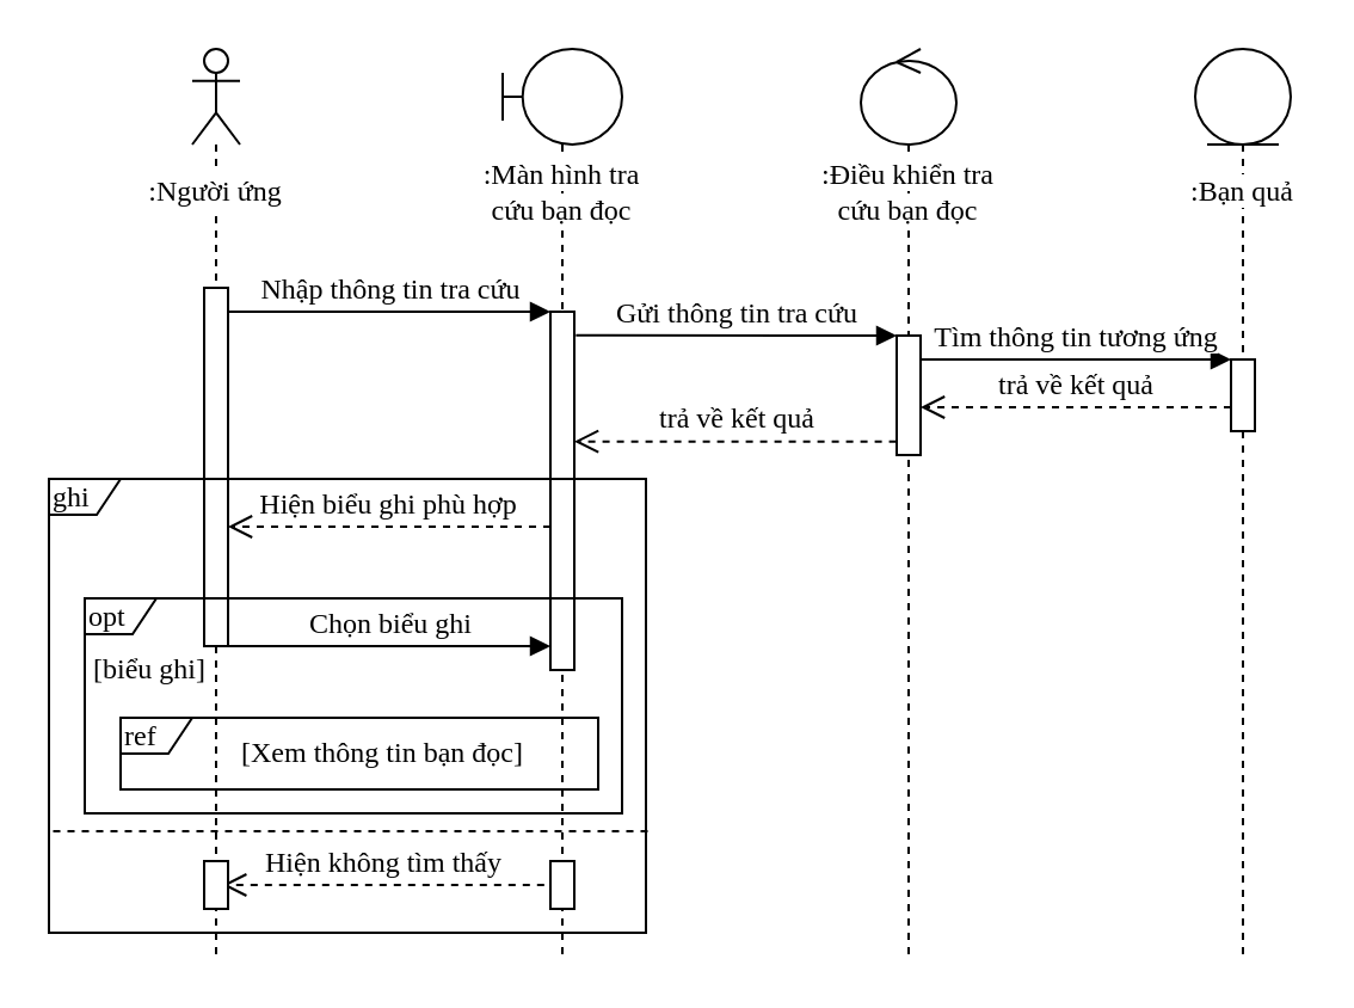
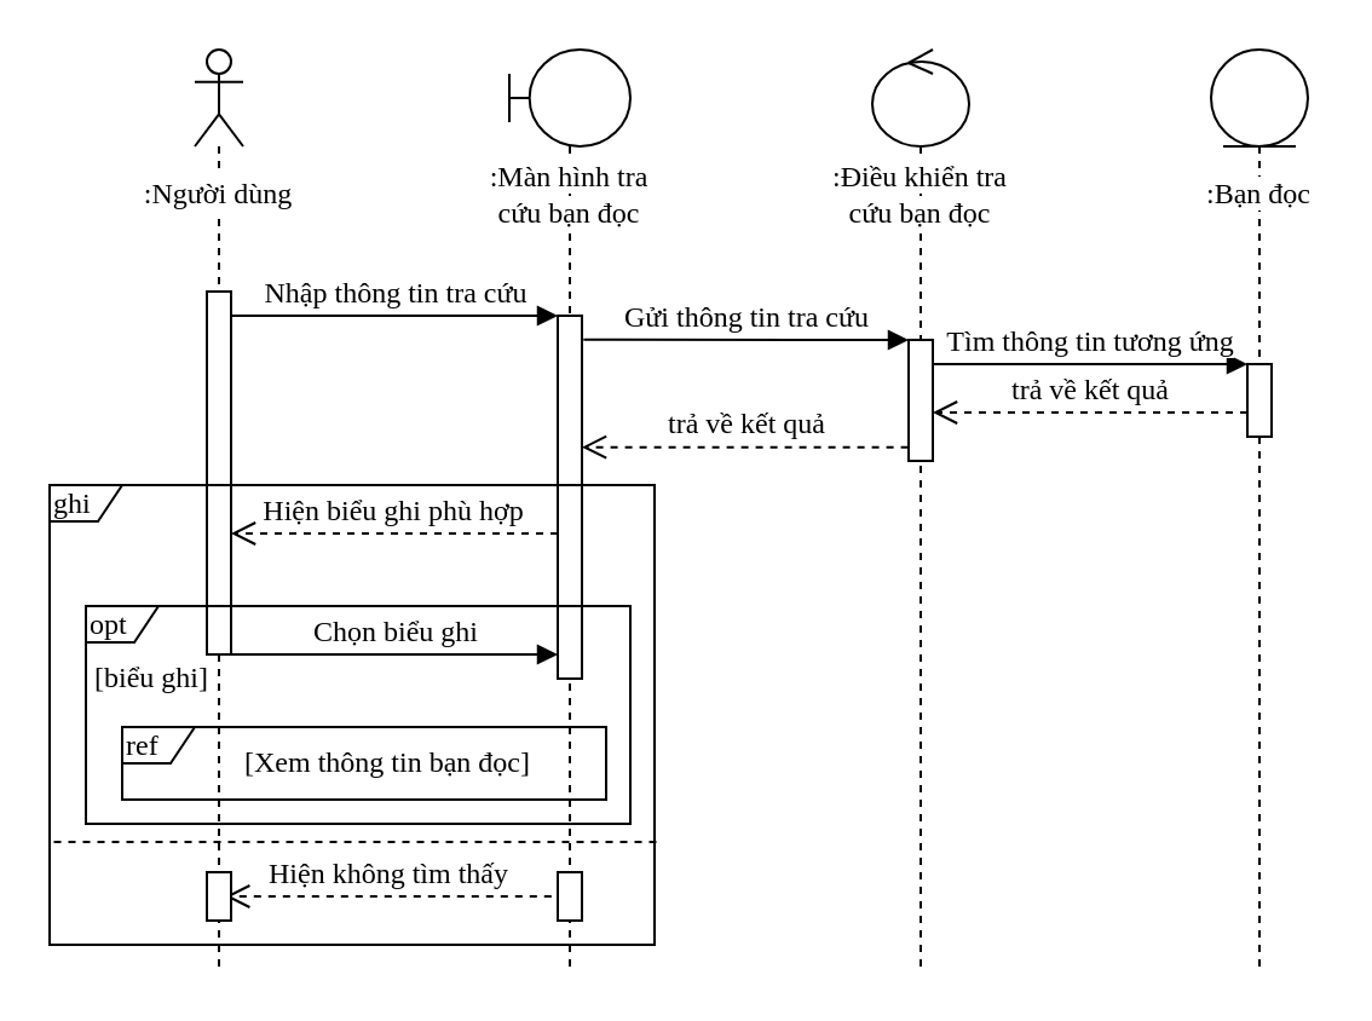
- <mxCell id="4" value=":Người ứng" style="text;html=1;strokeColor=none;fillColor=#FFFFFF;align=center;verticalAlign=middle;whiteSpace=wrap;rounded=0;fontSize=12;fontFamily=Times New Roman;" parent="1" vertex="1"><mxGeometry x="55" y="70" width="70" height="20" as="geometry" /></mxCell>
+ <mxCell id="4" value=":Người dùng" style="text;html=1;strokeColor=none;fillColor=#FFFFFF;align=center;verticalAlign=middle;whiteSpace=wrap;rounded=0;fontSize=12;fontFamily=Times New Roman;" parent="1" vertex="1"><mxGeometry x="55" y="70" width="70" height="20" as="geometry" /></mxCell>
- <mxCell id="25" value="&lt;span style=&quot;background-color: rgb(255 , 255 , 255)&quot;&gt;:Bạn quả&lt;/span&gt;" style="text;html=1;strokeColor=none;fillColor=none;align=center;verticalAlign=middle;whiteSpace=wrap;rounded=0;fontFamily=Times New Roman;fontSize=12;" parent="1" vertex="1"><mxGeometry x="495" y="70" width="50" height="20" as="geometry" /></mxCell>
+ <mxCell id="25" value="&lt;span style=&quot;background-color: rgb(255 , 255 , 255)&quot;&gt;:Bạn đọc&lt;/span&gt;" style="text;html=1;strokeColor=none;fillColor=none;align=center;verticalAlign=middle;whiteSpace=wrap;rounded=0;fontFamily=Times New Roman;fontSize=12;" parent="1" vertex="1"><mxGeometry x="495" y="70" width="50" height="20" as="geometry" /></mxCell>
